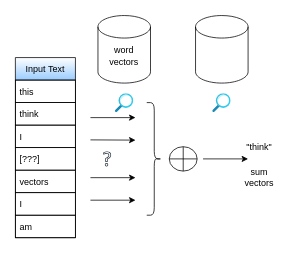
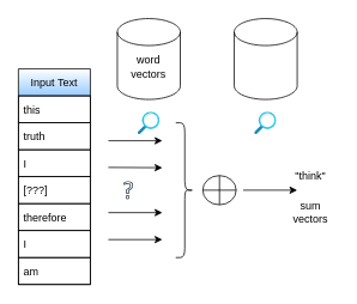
- <mxCell id="4" value="think" style="text;strokeColor=default;fillColor=none;align=left;verticalAlign=middle;spacingLeft=4;spacingRight=4;overflow=hidden;points=[[0,0.5],[1,0.5]];portConstraint=eastwest;rotatable=0;" vertex="1" parent="2"><mxGeometry y="60" width="80" height="30" as="geometry" /></mxCell>
+ <mxCell id="4" value="truth" style="text;strokeColor=default;fillColor=none;align=left;verticalAlign=middle;spacingLeft=4;spacingRight=4;overflow=hidden;points=[[0,0.5],[1,0.5]];portConstraint=eastwest;rotatable=0;" vertex="1" parent="2"><mxGeometry y="60" width="80" height="30" as="geometry" /></mxCell>
- <mxCell id="7" value="vectors" style="text;strokeColor=default;fillColor=none;align=left;verticalAlign=middle;spacingLeft=4;spacingRight=4;overflow=hidden;points=[[0,0.5],[1,0.5]];portConstraint=eastwest;rotatable=0;" vertex="1" parent="2"><mxGeometry y="150" width="80" height="30" as="geometry" /></mxCell>
+ <mxCell id="7" value="therefore" style="text;strokeColor=default;fillColor=none;align=left;verticalAlign=middle;spacingLeft=4;spacingRight=4;overflow=hidden;points=[[0,0.5],[1,0.5]];portConstraint=eastwest;rotatable=0;" vertex="1" parent="2"><mxGeometry y="150" width="80" height="30" as="geometry" /></mxCell>
